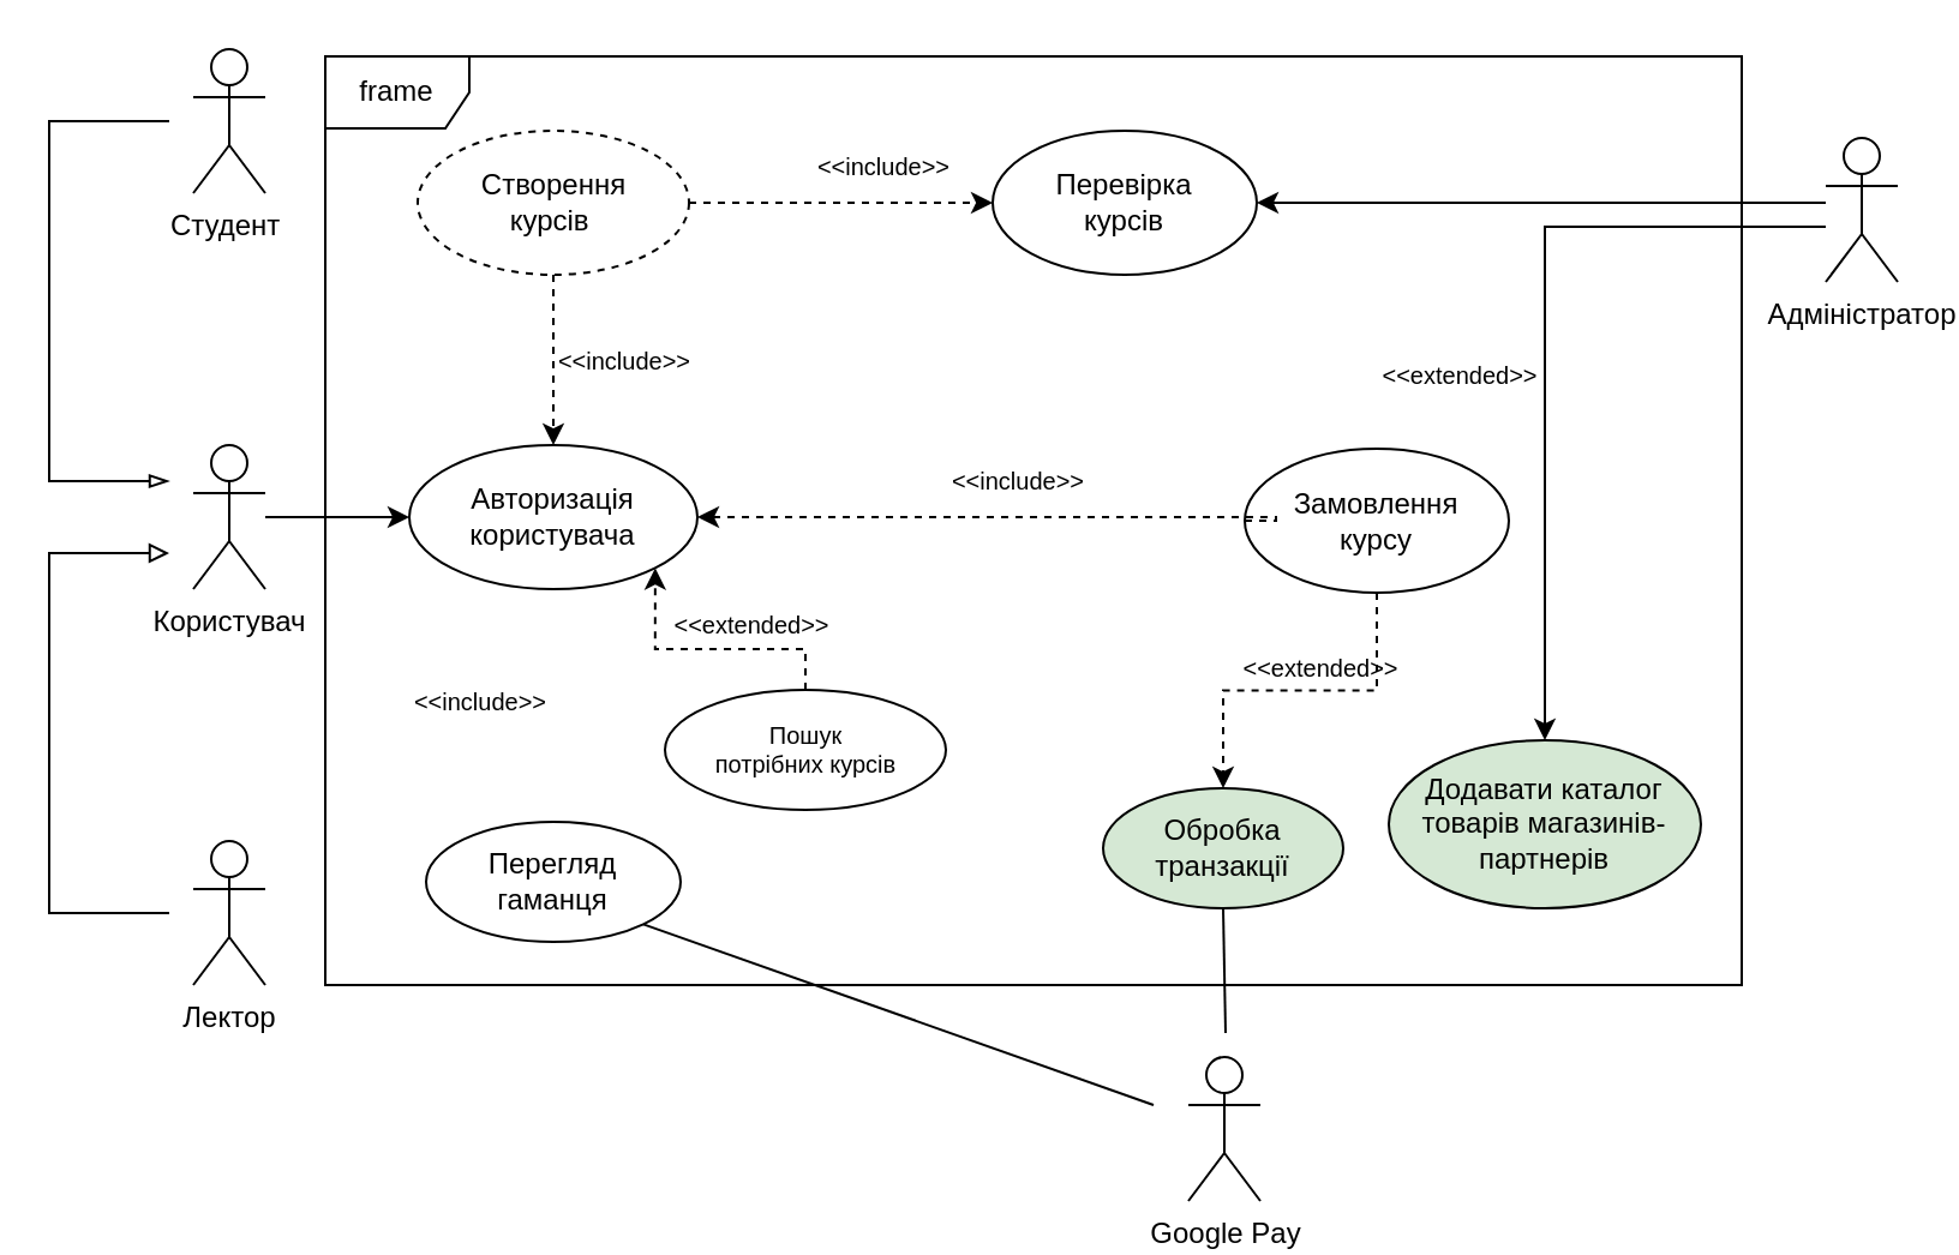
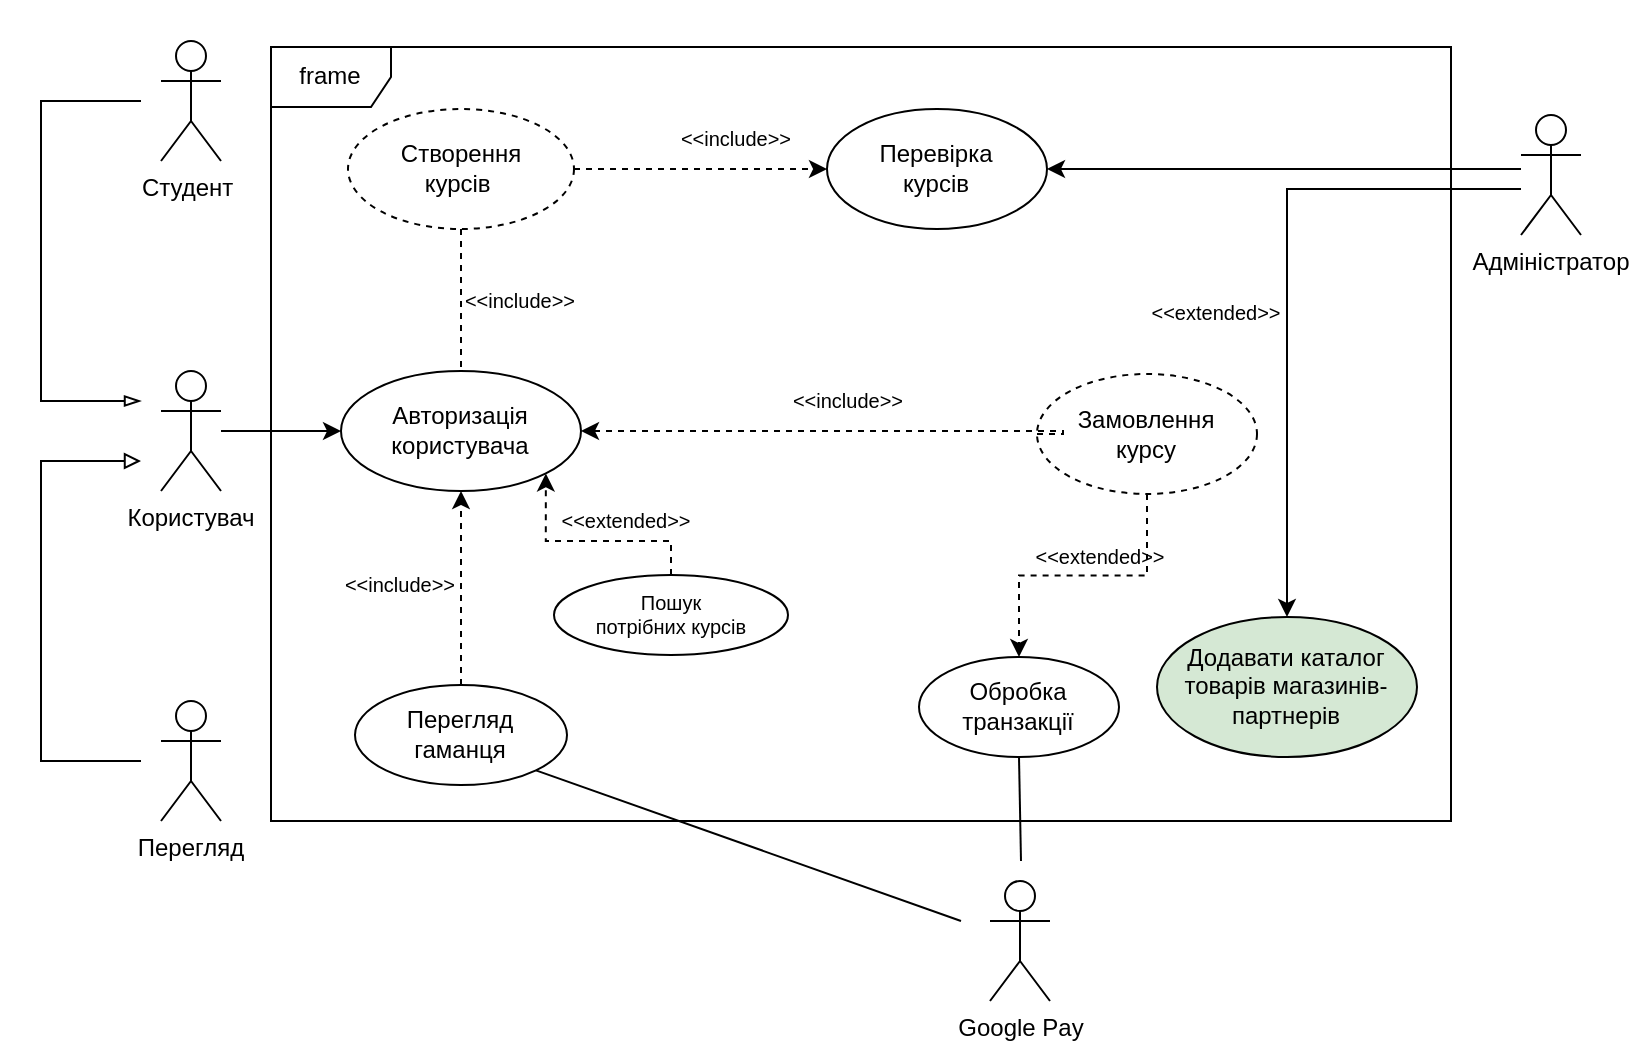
- <mxCell id="4" style="edgeStyle=orthogonalEdgeStyle;rounded=0;orthogonalLoop=1;jettySize=auto;html=1;exitX=0.5;exitY=1;exitDx=0;exitDy=0;dashed=1;" parent="1" source="6" target="3" edge="1"><mxGeometry relative="1" as="geometry" /></mxCell>
+ <mxCell id="4" style="edgeStyle=orthogonalEdgeStyle;rounded=0;orthogonalLoop=1;jettySize=auto;html=1;exitX=0.5;exitY=1;exitDx=0;exitDy=0;dashed=1;endArrow=none;" parent="1" source="6" target="3" edge="1"><mxGeometry relative="1" as="geometry" /></mxCell>
- <mxCell id="18" value="Замовлення &lt;br&gt;курсу" style="ellipse;whiteSpace=wrap;html=1;" parent="1" vertex="1"><mxGeometry x="518" y="186.5" width="110" height="60" as="geometry" /></mxCell>
+ <mxCell id="18" value="Замовлення &lt;br&gt;курсу" style="ellipse;whiteSpace=wrap;html=1;dashed=1;" parent="1" vertex="1"><mxGeometry x="518" y="186.5" width="110" height="60" as="geometry" /></mxCell>
+ <mxCell id="15" style="edgeStyle=orthogonalEdgeStyle;rounded=0;orthogonalLoop=1;jettySize=auto;html=1;exitX=0.5;exitY=0;exitDx=0;exitDy=0;entryX=0.5;entryY=1;entryDx=0;entryDy=0;dashed=1;fontSize=10;" parent="1" source="16" target="3" edge="1"><mxGeometry relative="1" as="geometry" /></mxCell>
- <mxCell id="25" value="Пошук &lt;br&gt;потрібних курсів" style="ellipse;whiteSpace=wrap;html=1;fontSize=10;" parent="1" vertex="1"><mxGeometry x="276.5" y="287" width="117" height="50" as="geometry" /></mxCell>
+ <mxCell id="25" value="Пошук &lt;br&gt;потрібних курсів" style="ellipse;whiteSpace=wrap;html=1;fontSize=10;" parent="1" vertex="1"><mxGeometry x="276.5" y="287" width="117" height="40" as="geometry" /></mxCell>
- <mxCell id="19" value="Обробка транзакції" style="ellipse;whiteSpace=wrap;html=1;fillColor=#d5e8d4;" parent="1" vertex="1"><mxGeometry x="459" y="328" width="100" height="50" as="geometry" /></mxCell>
+ <mxCell id="19" value="Обробка транзакції" style="ellipse;whiteSpace=wrap;html=1;" parent="1" vertex="1"><mxGeometry x="459" y="328" width="100" height="50" as="geometry" /></mxCell>
- <mxCell id="8" value="Лектор" style="shape=umlActor;verticalLabelPosition=bottom;verticalAlign=top;html=1;" parent="1" vertex="1"><mxGeometry x="80" y="350" width="30" height="60" as="geometry" /></mxCell>
+ <mxCell id="8" value="Перегляд" style="shape=umlActor;verticalLabelPosition=bottom;verticalAlign=top;html=1;" parent="1" vertex="1"><mxGeometry x="80" y="350" width="30" height="60" as="geometry" /></mxCell>
